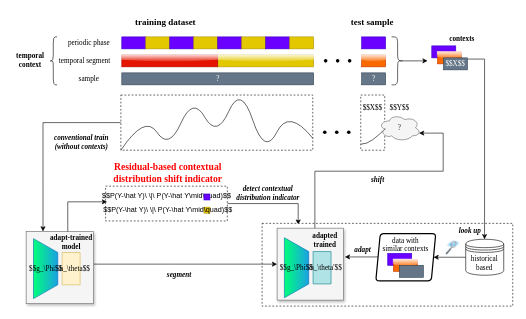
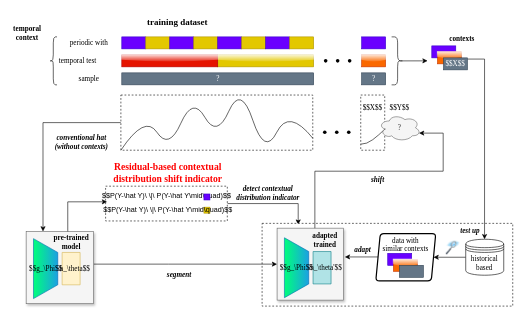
- <mxCell id="50" value="training dataset" style="text;html=1;align=center;verticalAlign=middle;resizable=0;points=[];autosize=1;strokeColor=none;fillColor=none;fontFamily=Georgia;fontStyle=1;fontSize=15;" parent="1" vertex="1"><mxGeometry x="199.5" y="20" width="150" height="30" as="geometry" /></mxCell>
+ <mxCell id="50" value="training dataset" style="text;html=1;align=center;verticalAlign=middle;resizable=0;points=[];autosize=1;strokeColor=none;fillColor=none;fontFamily=Georgia;fontStyle=1;fontSize=15;" parent="1" vertex="1"><mxGeometry x="219.5" y="20" width="150" height="30" as="geometry" /></mxCell>
- <mxCell id="53" value="test sample" style="text;html=1;align=center;verticalAlign=middle;resizable=0;points=[];autosize=1;strokeColor=none;fillColor=none;fontFamily=Georgia;fontStyle=1;fontSize=15;" parent="1" vertex="1"><mxGeometry x="565" y="20" width="110" height="30" as="geometry" /></mxCell>
- <mxCell id="14" value="periodic phase" style="text;html=1;strokeColor=none;fillColor=none;align=center;verticalAlign=middle;whiteSpace=wrap;rounded=0;fontFamily=Georgia;fontSize=12;fontStyle=0" parent="1" vertex="1"><mxGeometry x="92.5" y="56" width="110" height="30" as="geometry" /></mxCell>
+ <mxCell id="14" value="periodic with" style="text;html=1;strokeColor=none;fillColor=none;align=center;verticalAlign=middle;whiteSpace=wrap;rounded=0;fontFamily=Georgia;fontSize=12;fontStyle=0" parent="1" vertex="1"><mxGeometry x="92.5" y="56" width="110" height="30" as="geometry" /></mxCell>
- <mxCell id="17" value="temporal context" style="text;html=1;strokeColor=none;fillColor=none;align=center;verticalAlign=middle;whiteSpace=wrap;rounded=0;fontFamily=Georgia;fontSize=12;fontStyle=1" parent="1" vertex="1"><mxGeometry x="20" y="85" width="60" height="30" as="geometry" /></mxCell>
+ <mxCell id="17" value="temporal context" style="text;html=1;strokeColor=none;fillColor=none;align=center;verticalAlign=middle;whiteSpace=wrap;rounded=0;fontFamily=Georgia;fontSize=12;fontStyle=1" parent="1" vertex="1"><mxGeometry x="15" y="40" width="60" height="30" as="geometry" /></mxCell>
- <mxCell id="15" value="temporal segment" style="text;html=1;strokeColor=none;fillColor=none;align=left;verticalAlign=middle;whiteSpace=wrap;rounded=0;fontFamily=Georgia;fontSize=12;fontStyle=0" parent="1" vertex="1"><mxGeometry x="95.5" y="86" width="110" height="30" as="geometry" /></mxCell>
+ <mxCell id="15" value="temporal test" style="text;html=1;strokeColor=none;fillColor=none;align=left;verticalAlign=middle;whiteSpace=wrap;rounded=0;fontFamily=Georgia;fontSize=12;fontStyle=0" parent="1" vertex="1"><mxGeometry x="95.5" y="86" width="110" height="30" as="geometry" /></mxCell>
- <mxCell id="48" value="&lt;b&gt;conventional train&lt;br&gt;(without contexts)&lt;/b&gt;" style="text;html=1;align=center;verticalAlign=middle;resizable=0;points=[];autosize=1;strokeColor=none;fillColor=none;fontFamily=Georgia;fontStyle=2" parent="1" vertex="1"><mxGeometry x="67.5" y="215" width="135" height="41" as="geometry" /></mxCell>
+ <mxCell id="48" value="&lt;b&gt;conventional hat&lt;br&gt;(without contexts)&lt;/b&gt;" style="text;html=1;align=center;verticalAlign=middle;resizable=0;points=[];autosize=1;strokeColor=none;fillColor=none;fontFamily=Georgia;fontStyle=2" parent="1" vertex="1"><mxGeometry x="67.5" y="215" width="135" height="41" as="geometry" /></mxCell>
- <mxCell id="54" value="&lt;b&gt;look up&lt;/b&gt;" style="text;html=1;align=center;verticalAlign=middle;resizable=0;points=[];autosize=1;strokeColor=none;fillColor=none;fontFamily=Georgia;fontStyle=2" parent="1" vertex="1"><mxGeometry x="750.5" y="370.5" width="64" height="26" as="geometry" /></mxCell>
+ <mxCell id="54" value="&lt;b&gt;test up&lt;/b&gt;" style="text;html=1;align=center;verticalAlign=middle;resizable=0;points=[];autosize=1;strokeColor=none;fillColor=none;fontFamily=Georgia;fontStyle=2" parent="1" vertex="1"><mxGeometry x="750.5" y="370.5" width="64" height="26" as="geometry" /></mxCell>
- <mxCell id="49" value="&lt;b&gt;adapt-trained&lt;br&gt;model&lt;/b&gt;" style="text;html=1;align=center;verticalAlign=middle;resizable=0;points=[];autosize=1;strokeColor=none;fillColor=none;fontFamily=Georgia;" parent="1" vertex="1"><mxGeometry x="73" y="383" width="89" height="41" as="geometry" /></mxCell>
+ <mxCell id="49" value="&lt;b&gt;pre-trained&lt;br&gt;model&lt;/b&gt;" style="text;html=1;align=center;verticalAlign=middle;resizable=0;points=[];autosize=1;strokeColor=none;fillColor=none;fontFamily=Georgia;" parent="1" vertex="1"><mxGeometry x="73" y="383" width="89" height="41" as="geometry" /></mxCell>
